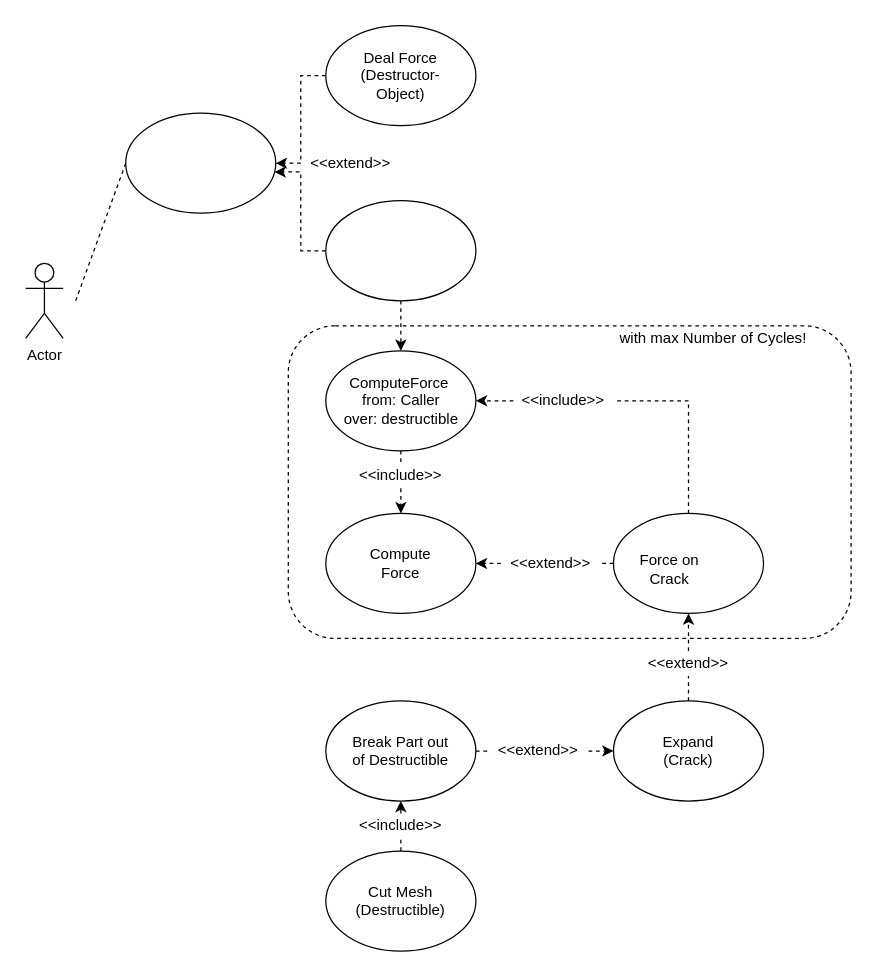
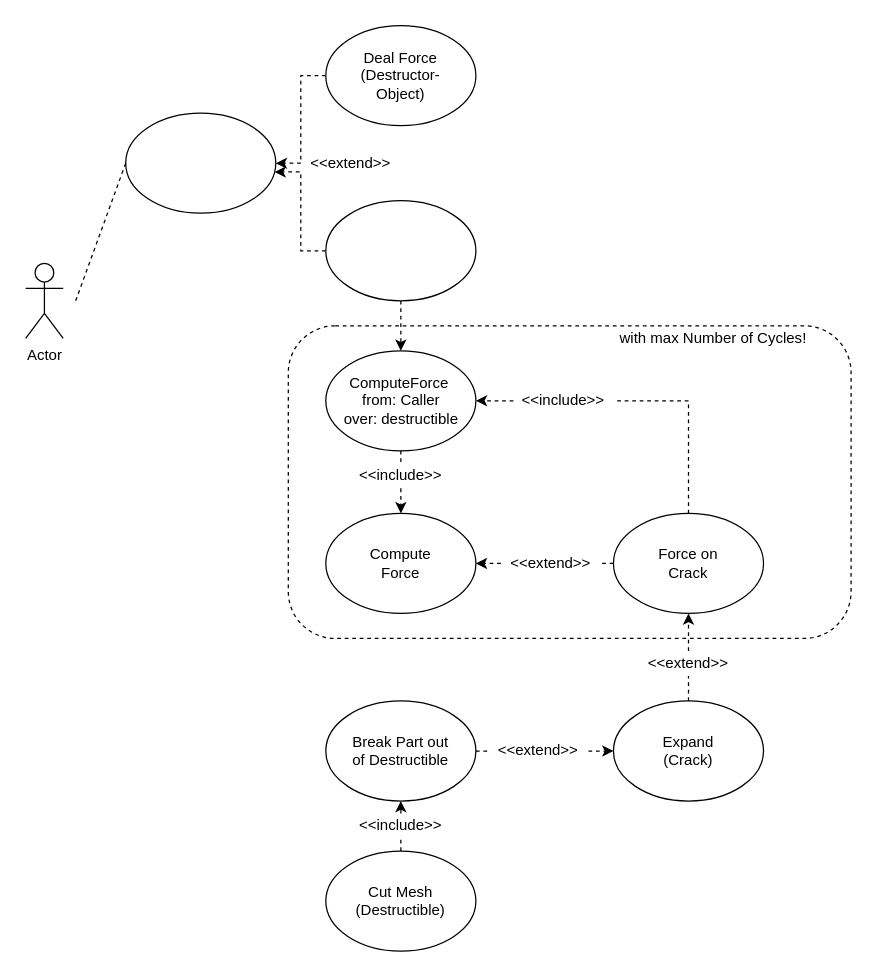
- <mxCell id="19" value="Force on Crack" style="text;html=1;strokeColor=none;fillColor=none;align=center;verticalAlign=middle;whiteSpace=wrap;rounded=0;" parent="1" vertex="1"><mxGeometry x="495" y="425" width="80" height="60" as="geometry" /></mxCell>
+ <mxCell id="19" value="Force on Crack" style="text;html=1;strokeColor=none;fillColor=none;align=center;verticalAlign=middle;whiteSpace=wrap;rounded=0;" parent="1" vertex="1"><mxGeometry x="510" y="420" width="80" height="60" as="geometry" /></mxCell>
